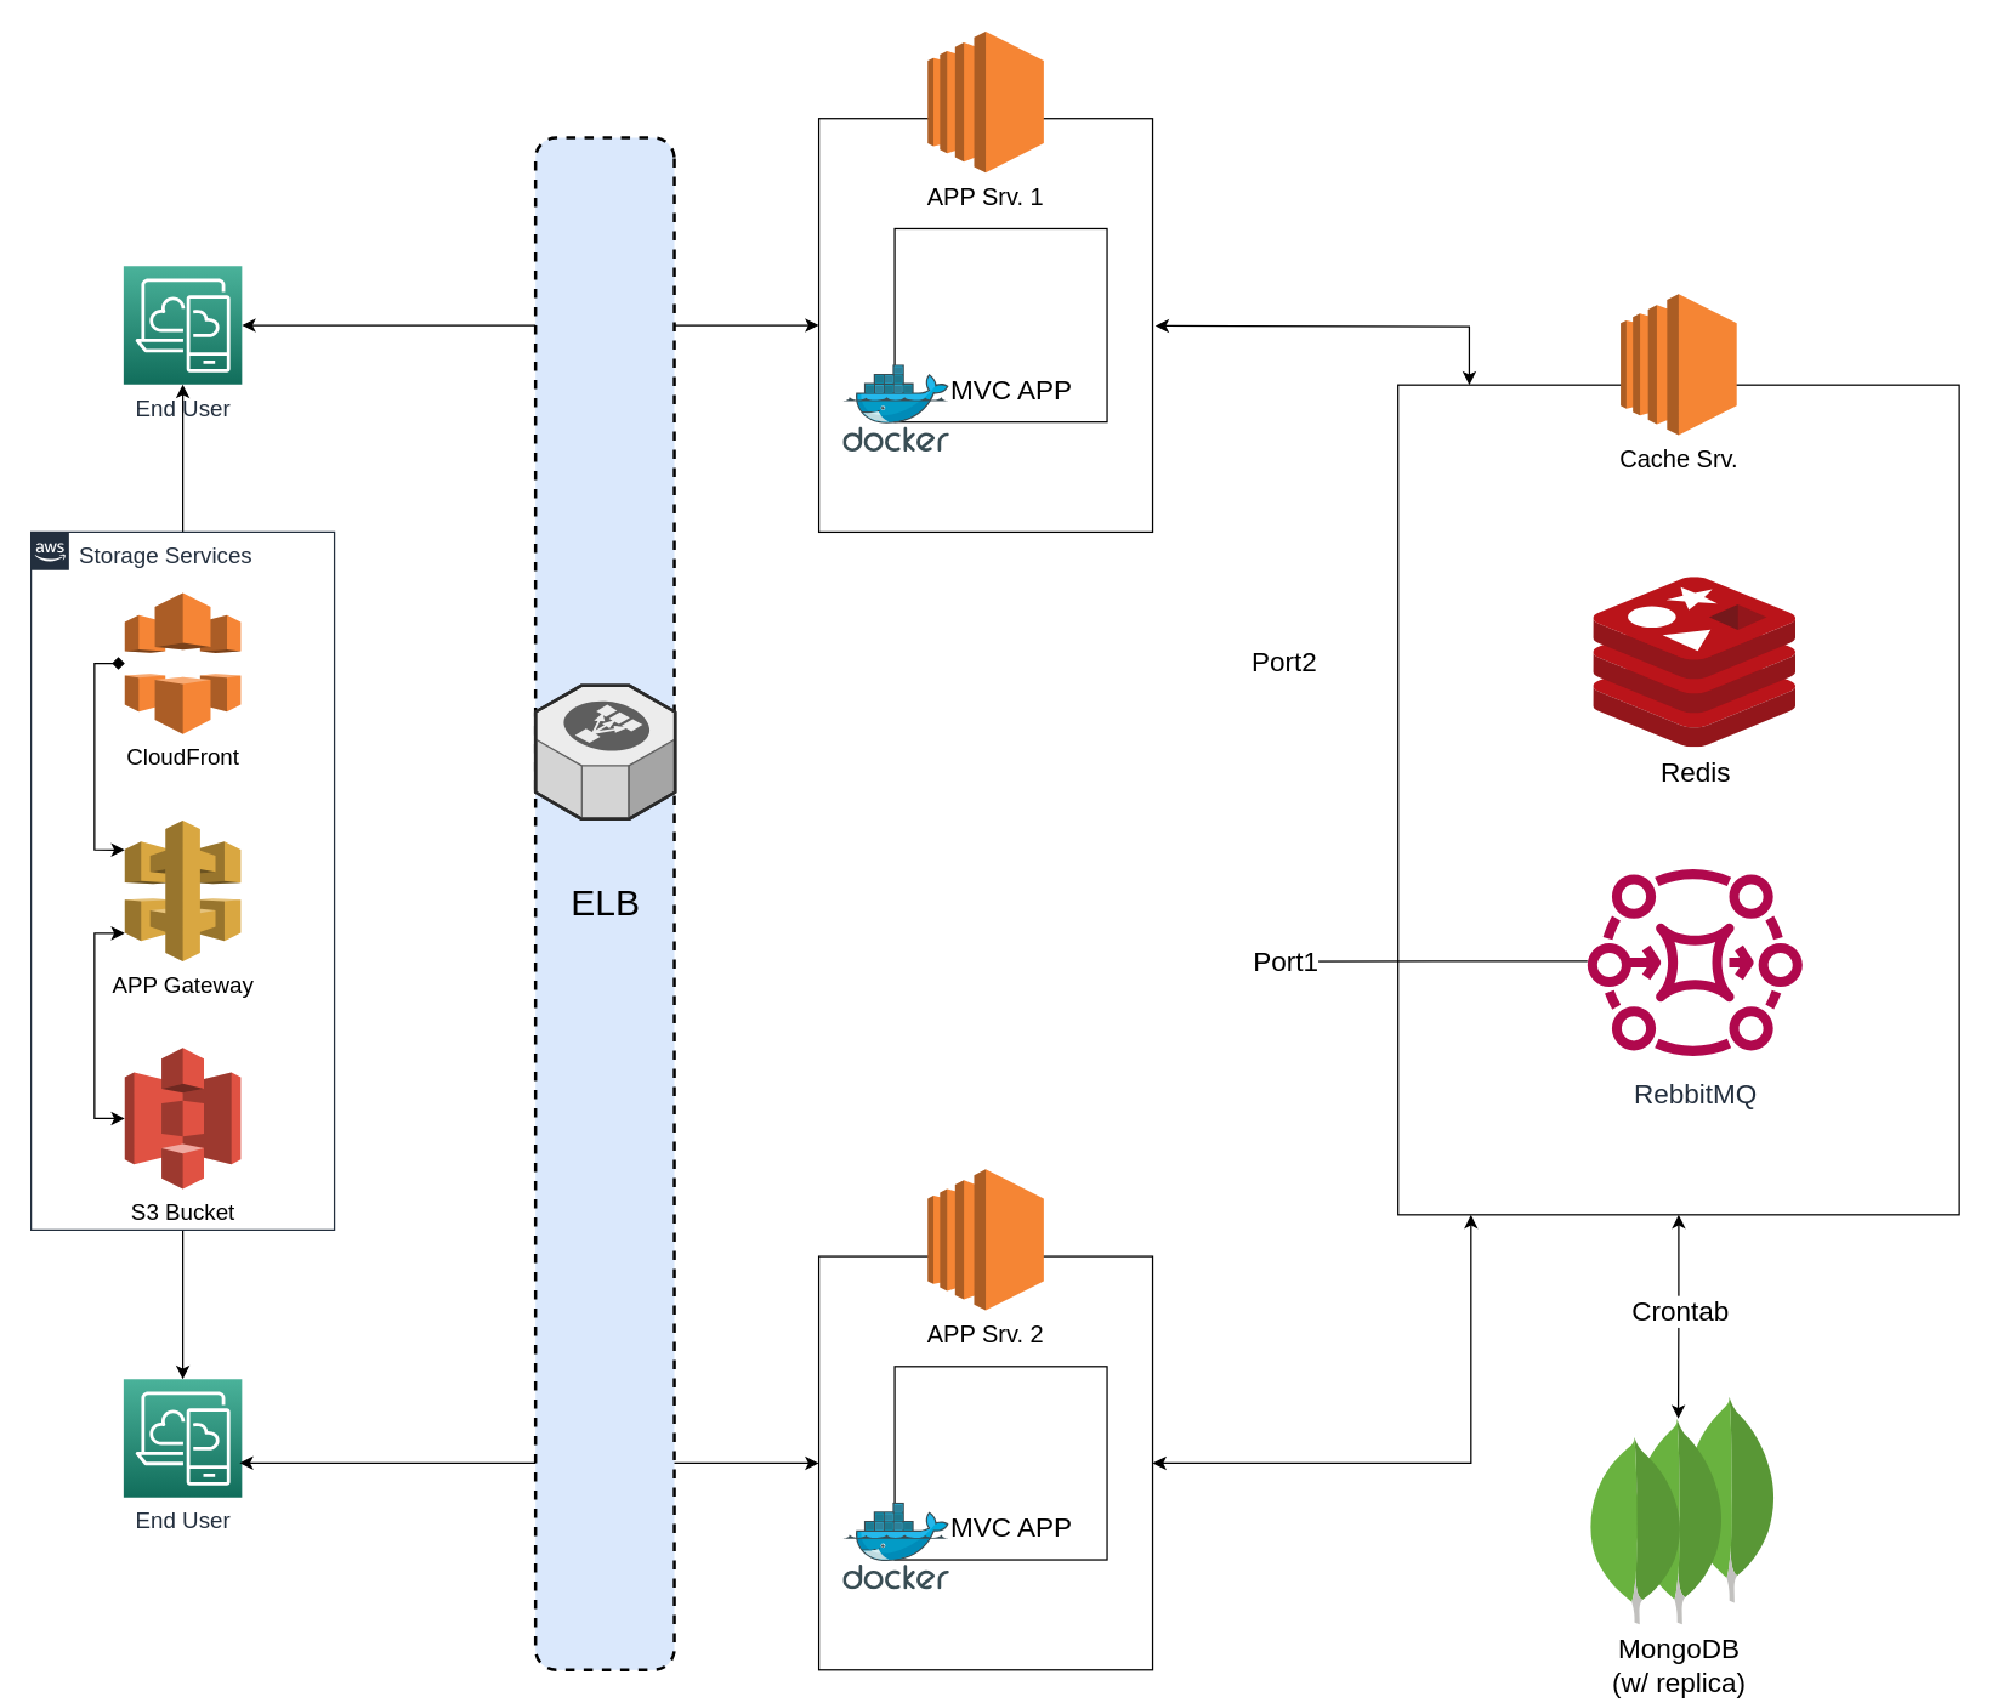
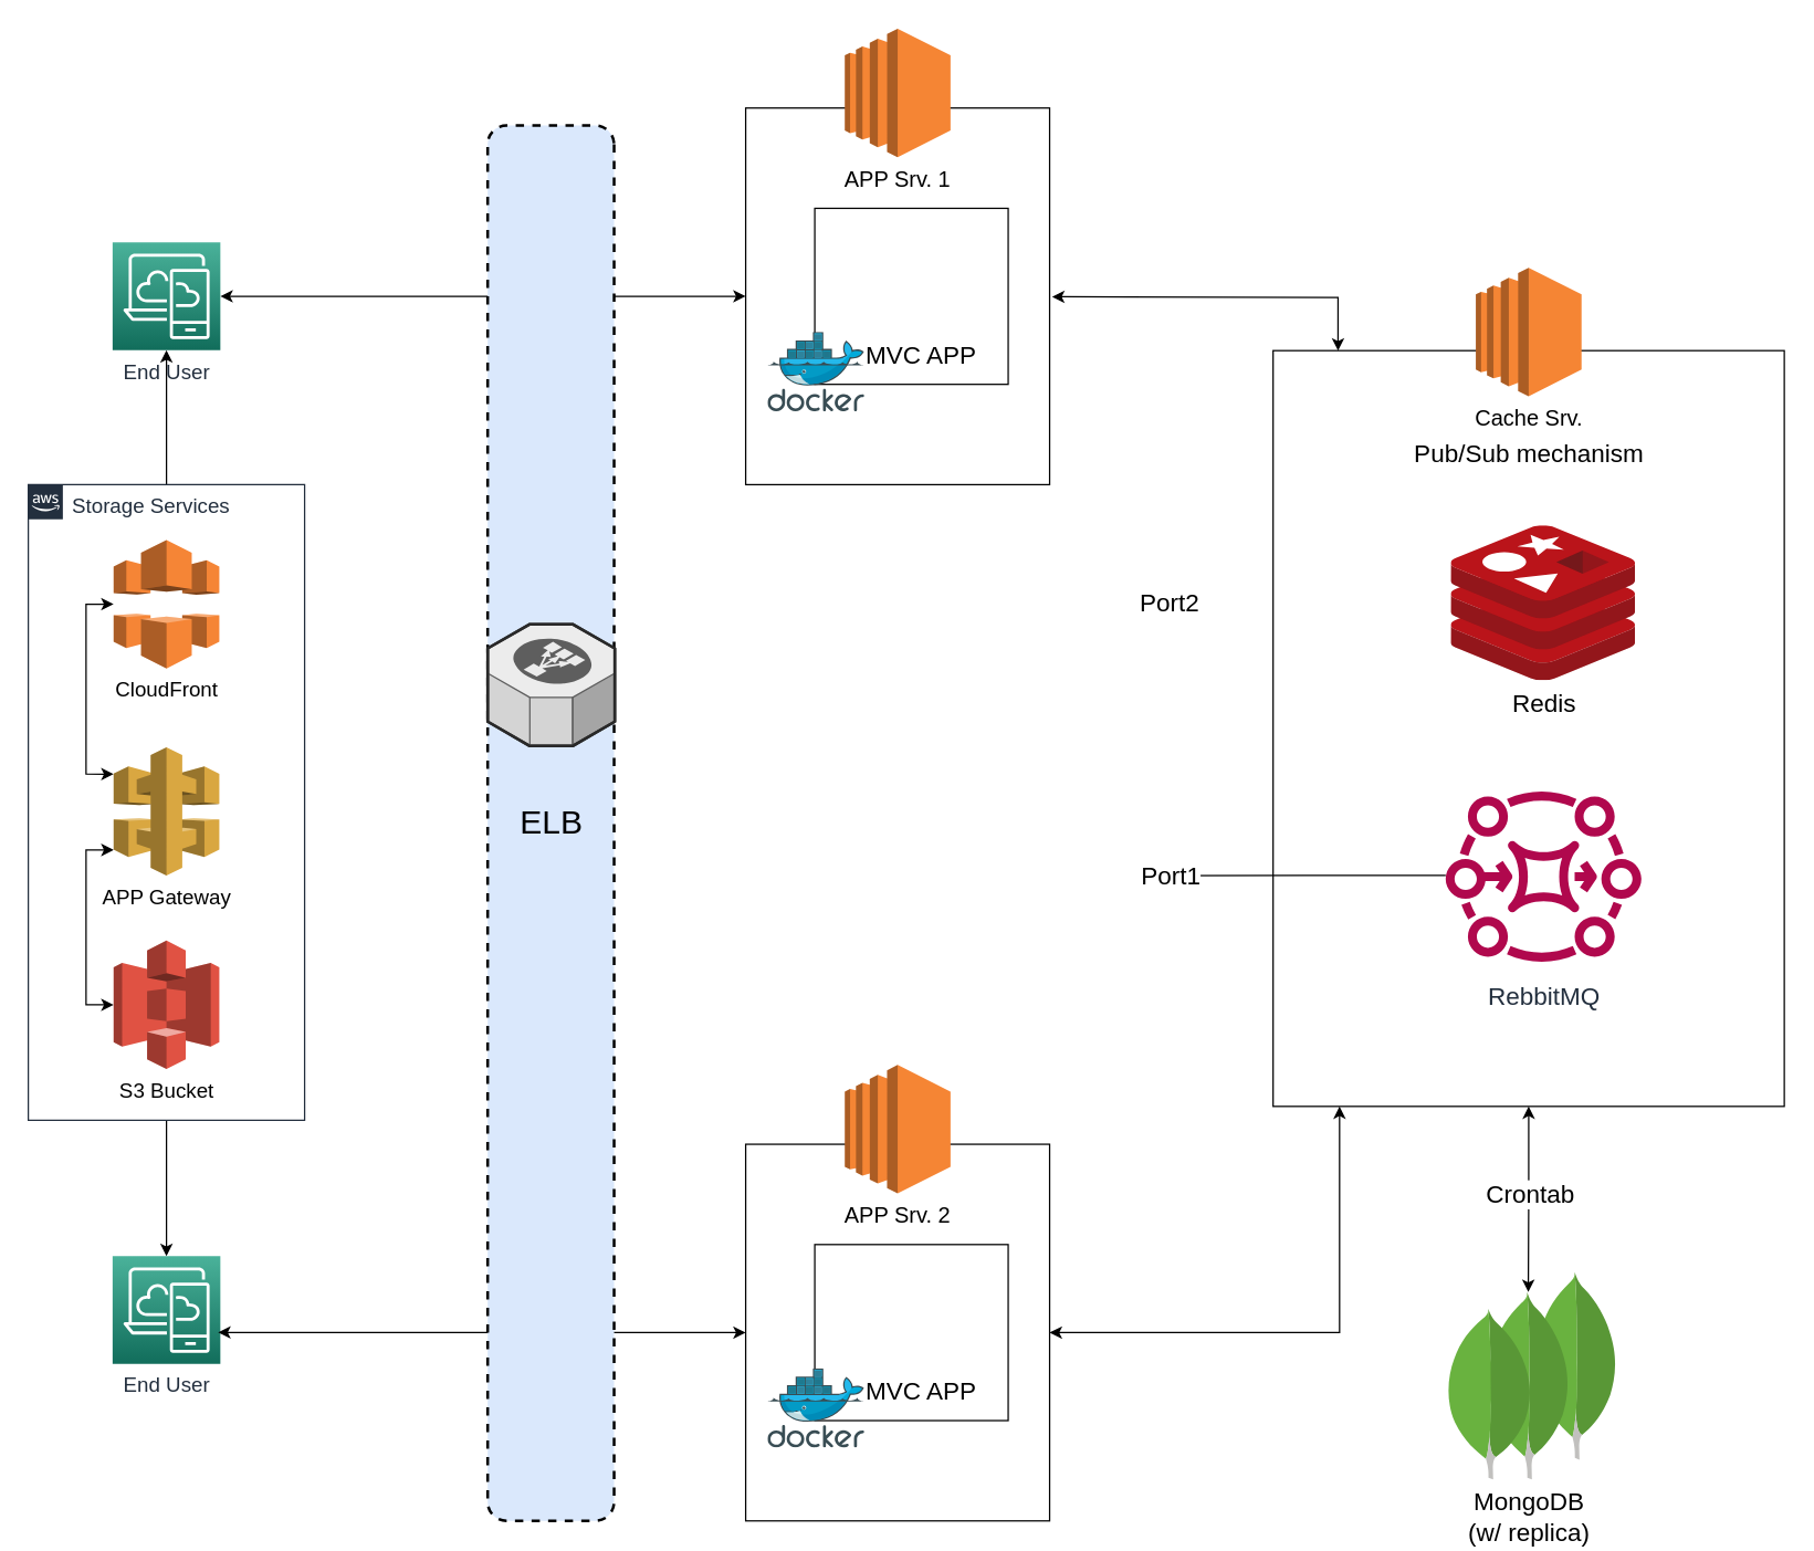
+ <mxCell id="29" value="Pub/Sub mechanism" style="text;html=1;align=center;verticalAlign=middle;resizable=0;points=[];autosize=1;fontSize=18;fillColor=default;" parent="1" vertex="1"><mxGeometry x="1016" y="313" width="180" height="30" as="geometry" /></mxCell>
- <mxCell id="11" style="edgeStyle=orthogonalEdgeStyle;rounded=0;orthogonalLoop=1;jettySize=auto;html=1;exitX=0;exitY=0.21;exitDx=0;exitDy=0;exitPerimeter=0;entryX=0;entryY=0.5;entryDx=0;entryDy=0;entryPerimeter=0;fontSize=24;startArrow=classic;startFill=1;endArrow=diamond;endFill=1;strokeWidth=1;" parent="7" source="12" target="8" edge="1"><mxGeometry relative="1" as="geometry" /></mxCell>
+ <mxCell id="11" style="edgeStyle=orthogonalEdgeStyle;rounded=0;orthogonalLoop=1;jettySize=auto;html=1;exitX=0;exitY=0.21;exitDx=0;exitDy=0;exitPerimeter=0;entryX=0;entryY=0.5;entryDx=0;entryDy=0;entryPerimeter=0;fontSize=24;startArrow=classic;startFill=1;endArrow=classic;endFill=1;strokeWidth=1;" parent="7" source="12" target="8" edge="1"><mxGeometry relative="1" as="geometry" /></mxCell>
- <mxCell id="10" value="S3 Bucket" style="outlineConnect=0;dashed=0;verticalLabelPosition=bottom;verticalAlign=top;align=center;html=1;shape=mxgraph.aws3.s3;fillColor=#E05243;gradientColor=none;fontSize=15;" parent="7" vertex="1"><mxGeometry x="61.75" y="340" width="76.5" height="93" as="geometry" /></mxCell>
+ <mxCell id="10" value="S3 Bucket" style="outlineConnect=0;dashed=0;verticalLabelPosition=bottom;verticalAlign=top;align=center;html=1;shape=mxgraph.aws3.s3;fillColor=#E05243;gradientColor=none;fontSize=15;" parent="7" vertex="1"><mxGeometry x="61.75" y="330" width="76.5" height="93" as="geometry" /></mxCell>
